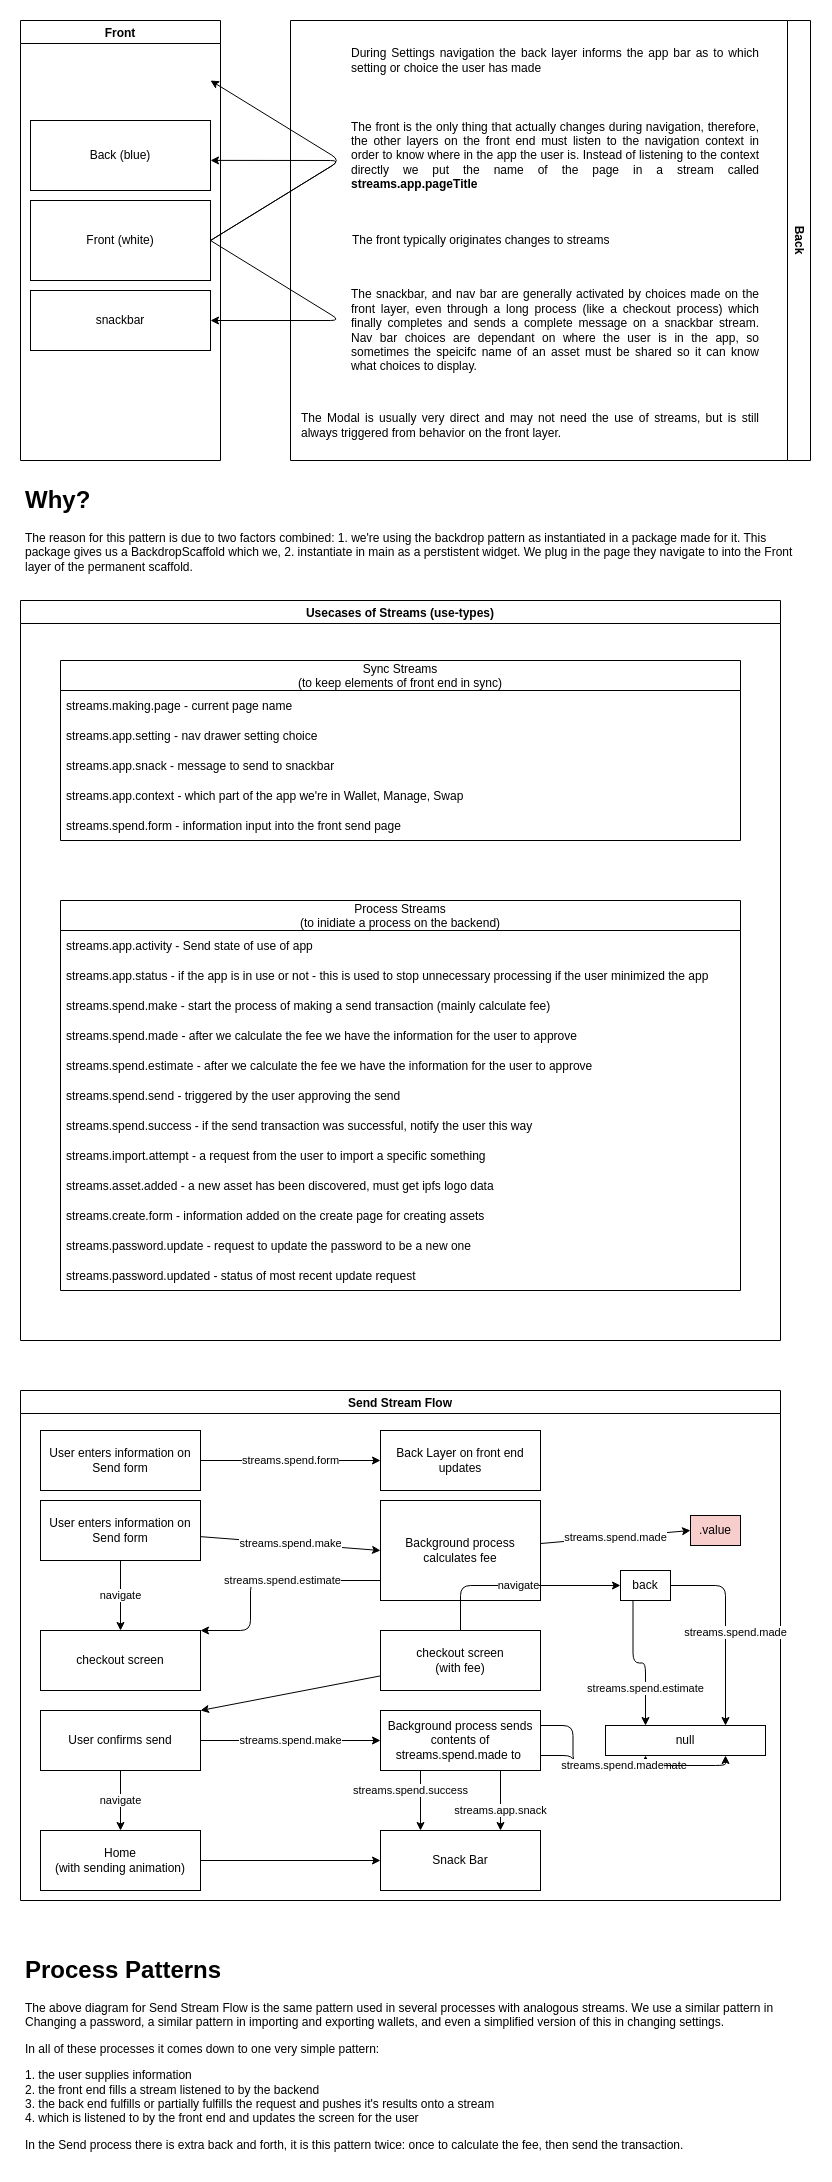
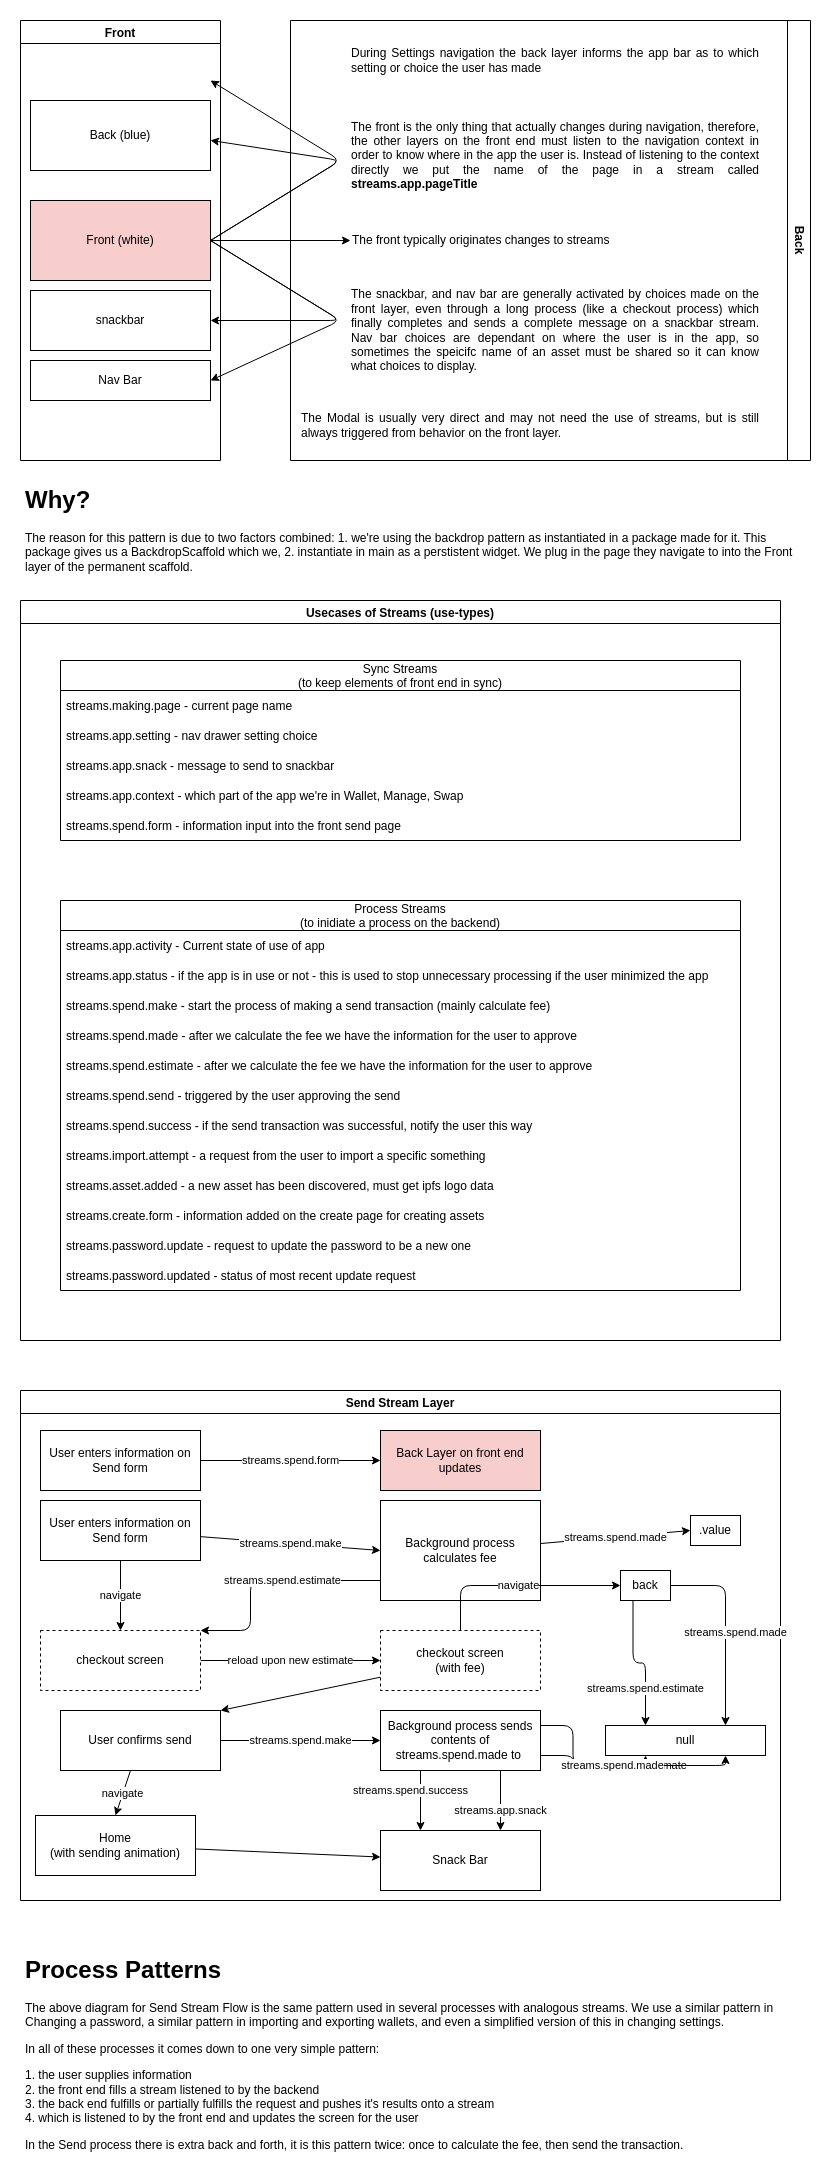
- <mxCell id="3" value="Back (blue)" style="rounded=0;whiteSpace=wrap;html=1;" parent="2" vertex="1"><mxGeometry x="10" y="100" width="180" height="70" as="geometry" /></mxCell>
+ <mxCell id="3" value="Back (blue)" style="rounded=0;whiteSpace=wrap;html=1;" parent="2" vertex="1"><mxGeometry x="10" y="80" width="180" height="70" as="geometry" /></mxCell>
- <mxCell id="4" value="Front (white)" style="rounded=0;whiteSpace=wrap;html=1;" parent="2" vertex="1"><mxGeometry x="10" y="180" width="180" height="80" as="geometry" /></mxCell>
+ <mxCell id="4" value="Front (white)" style="rounded=0;whiteSpace=wrap;html=1;fillColor=#f8cecc;" parent="2" vertex="1"><mxGeometry x="10" y="180" width="180" height="80" as="geometry" /></mxCell>
+ <mxCell id="17" style="edgeStyle=none;html=1;entryX=0;entryY=0.5;entryDx=0;entryDy=0;" parent="1" source="4" target="12" edge="1"><mxGeometry relative="1" as="geometry" /></mxCell>
+ <mxCell id="10" value="" style="endArrow=classic;html=1;exitX=1;exitY=0.5;exitDx=0;exitDy=0;entryX=1;entryY=0.5;entryDx=0;entryDy=0;" parent="2" source="4" target="6" edge="1"><mxGeometry width="50" height="50" relative="1" as="geometry"><mxPoint x="220" y="250" as="sourcePoint" /><mxPoint x="220" y="90" as="targetPoint" /><Array as="points"><mxPoint x="320" y="300" /></Array></mxGeometry></mxCell>
+ <mxCell id="6" value="Nav Bar" style="rounded=0;whiteSpace=wrap;html=1;" parent="2" vertex="1"><mxGeometry x="10" y="340" width="180" height="40" as="geometry" /></mxCell>
- <mxCell id="21" value="streams.app.activity - Send state of use of app" style="text;strokeColor=none;fillColor=none;align=left;verticalAlign=middle;spacingLeft=4;spacingRight=4;overflow=hidden;points=[[0,0.5],[1,0.5]];portConstraint=eastwest;rotatable=0;" parent="20" vertex="1"><mxGeometry y="30" width="680" height="30" as="geometry" /></mxCell>
+ <mxCell id="21" value="streams.app.activity - Current state of use of app" style="text;strokeColor=none;fillColor=none;align=left;verticalAlign=middle;spacingLeft=4;spacingRight=4;overflow=hidden;points=[[0,0.5],[1,0.5]];portConstraint=eastwest;rotatable=0;" parent="20" vertex="1"><mxGeometry y="30" width="680" height="30" as="geometry" /></mxCell>
- <mxCell id="39" value="Send Stream Flow" style="swimlane;" parent="1" vertex="1"><mxGeometry x="20" y="1390" width="760" height="510" as="geometry" /></mxCell>
+ <mxCell id="39" value="Send Stream Layer" style="swimlane;" parent="1" vertex="1"><mxGeometry x="20" y="1390" width="760" height="510" as="geometry" /></mxCell>
- <mxCell id="42" value="Back Layer on front end updates" style="rounded=0;whiteSpace=wrap;html=1;" parent="39" vertex="1"><mxGeometry x="360" y="40" width="160" height="60" as="geometry" /></mxCell>
+ <mxCell id="42" value="Back Layer on front end updates" style="rounded=0;whiteSpace=wrap;html=1;fillColor=#f8cecc;" parent="39" vertex="1"><mxGeometry x="360" y="40" width="160" height="60" as="geometry" /></mxCell>
- <mxCell id="52" value=".value" style="rounded=0;whiteSpace=wrap;html=1;fillColor=#f8cecc;" parent="39" vertex="1"><mxGeometry x="670" y="125" width="50" height="30" as="geometry" /></mxCell>
+ <mxCell id="52" value=".value" style="rounded=0;whiteSpace=wrap;html=1;" parent="39" vertex="1"><mxGeometry x="670" y="125" width="50" height="30" as="geometry" /></mxCell>
- <mxCell id="49" value="checkout screen" style="rounded=0;whiteSpace=wrap;html=1;" parent="39" vertex="1"><mxGeometry x="20" y="240" width="160" height="60" as="geometry" /></mxCell>
+ <mxCell id="49" value="checkout screen" style="rounded=0;whiteSpace=wrap;html=1;dashed=1;" parent="39" vertex="1"><mxGeometry x="20" y="240" width="160" height="60" as="geometry" /></mxCell>
+ <mxCell id="48" value="reload upon new estimate" style="edgeStyle=none;html=1;entryX=0;entryY=0.5;entryDx=0;entryDy=0;" parent="39" source="49" target="51" edge="1"><mxGeometry relative="1" as="geometry" /></mxCell>
- <mxCell id="51" value="checkout screen&lt;br&gt;(with fee)" style="rounded=0;whiteSpace=wrap;html=1;" parent="39" vertex="1"><mxGeometry x="360" y="240" width="160" height="60" as="geometry" /></mxCell>
+ <mxCell id="51" value="checkout screen&lt;br&gt;(with fee)" style="rounded=0;whiteSpace=wrap;html=1;dashed=1;" parent="39" vertex="1"><mxGeometry x="360" y="240" width="160" height="60" as="geometry" /></mxCell>
- <mxCell id="53" value="User confirms send" style="rounded=0;whiteSpace=wrap;html=1;" parent="39" vertex="1"><mxGeometry x="20" y="320" width="160" height="60" as="geometry" /></mxCell>
+ <mxCell id="53" value="User confirms send" style="rounded=0;whiteSpace=wrap;html=1;" parent="39" vertex="1"><mxGeometry x="40" y="320" width="160" height="60" as="geometry" /></mxCell>
- <mxCell id="66" value="Home&lt;br&gt;(with sending animation)" style="rounded=0;whiteSpace=wrap;html=1;" parent="39" vertex="1"><mxGeometry x="20" y="440" width="160" height="60" as="geometry" /></mxCell>
+ <mxCell id="66" value="Home&lt;br&gt;(with sending animation)" style="rounded=0;whiteSpace=wrap;html=1;" parent="39" vertex="1"><mxGeometry x="15" y="425" width="160" height="60" as="geometry" /></mxCell>
